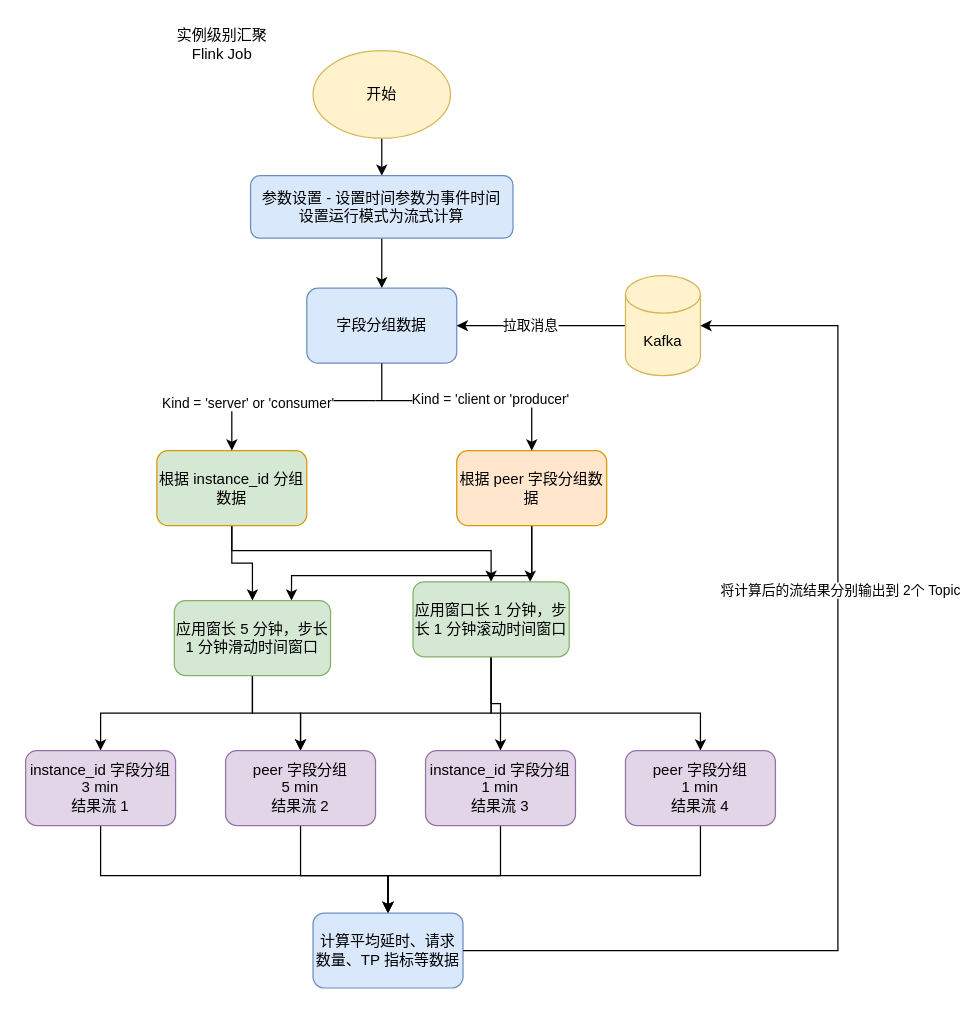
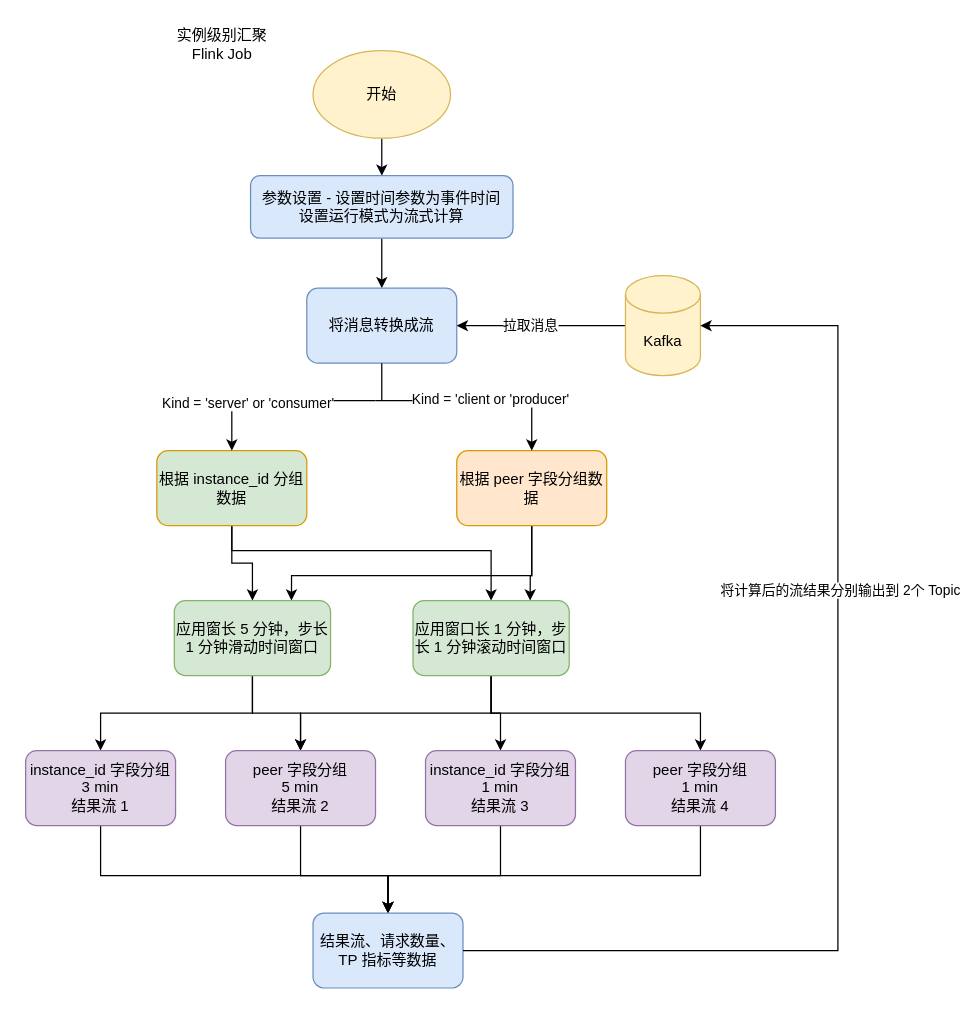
- <mxCell id="6" value="字段分组数据" style="rounded=1;whiteSpace=wrap;html=1;fillColor=#dae8fc;strokeColor=#6c8ebf;" parent="1" vertex="1"><mxGeometry x="245" y="230" width="120" height="60" as="geometry" /></mxCell>
+ <mxCell id="6" value="将消息转换成流" style="rounded=1;whiteSpace=wrap;html=1;fillColor=#dae8fc;strokeColor=#6c8ebf;" parent="1" vertex="1"><mxGeometry x="245" y="230" width="120" height="60" as="geometry" /></mxCell>
- <mxCell id="28" value="应用窗口长 1 分钟，步长 1 分钟滚动时间窗口" style="rounded=1;whiteSpace=wrap;html=1;fillColor=#d5e8d4;strokeColor=#82b366;" parent="1" vertex="1"><mxGeometry x="330" y="465" width="125" height="60" as="geometry" /></mxCell>
+ <mxCell id="28" value="应用窗口长 1 分钟，步长 1 分钟滚动时间窗口" style="rounded=1;whiteSpace=wrap;html=1;fillColor=#d5e8d4;strokeColor=#82b366;" parent="1" vertex="1"><mxGeometry x="330" y="480" width="125" height="60" as="geometry" /></mxCell>
- <mxCell id="37" value="计算平均延时、请求数量、TP 指标等数据" style="rounded=1;whiteSpace=wrap;html=1;fillColor=#dae8fc;strokeColor=#6c8ebf;" parent="1" vertex="1"><mxGeometry x="250" y="730" width="120" height="60" as="geometry" /></mxCell>
+ <mxCell id="37" value="结果流、请求数量、TP 指标等数据" style="rounded=1;whiteSpace=wrap;html=1;fillColor=#dae8fc;strokeColor=#6c8ebf;" parent="1" vertex="1"><mxGeometry x="250" y="730" width="120" height="60" as="geometry" /></mxCell>
